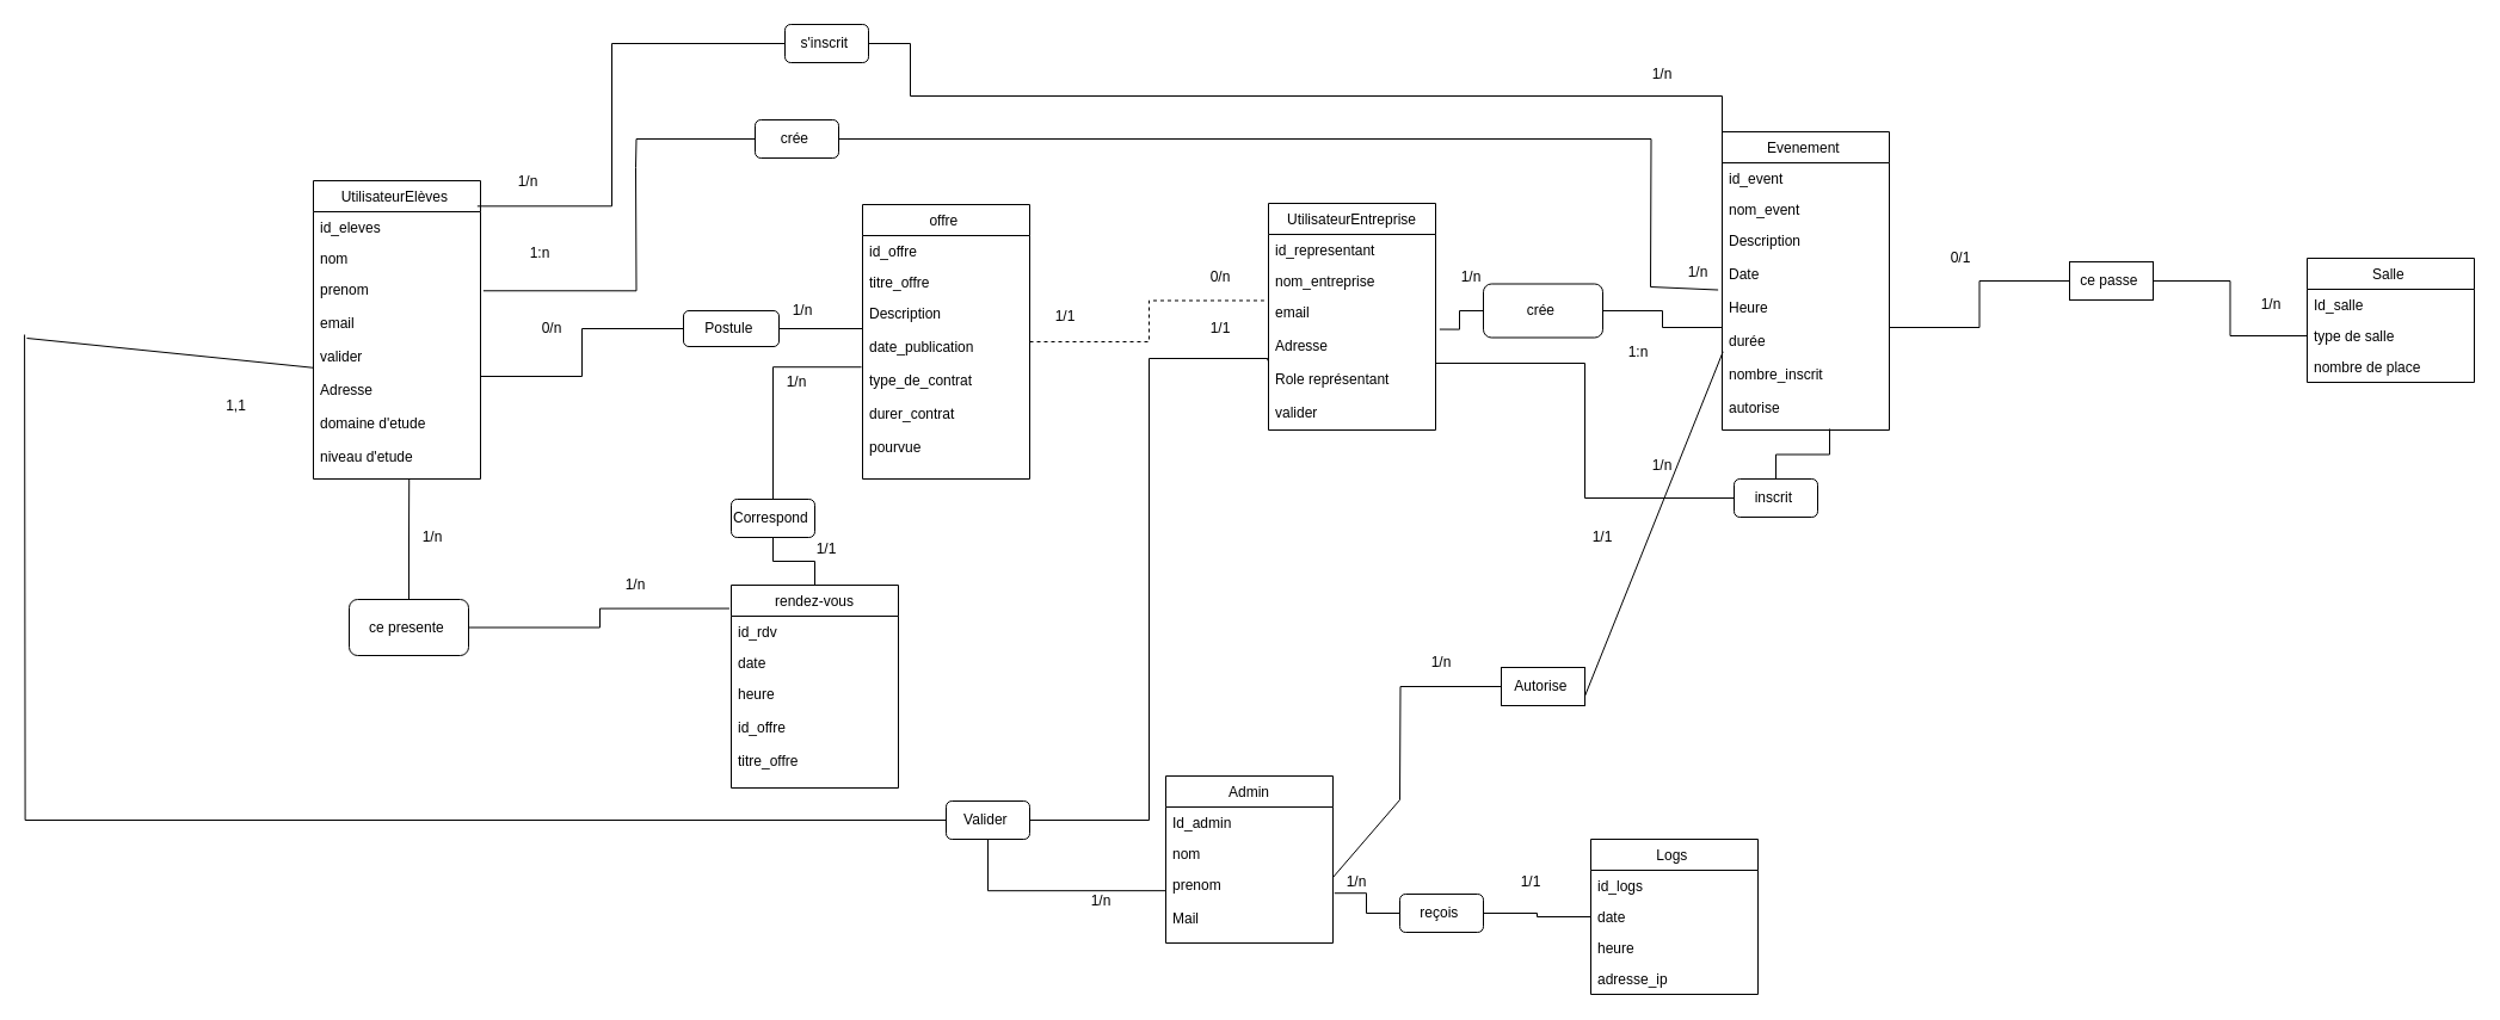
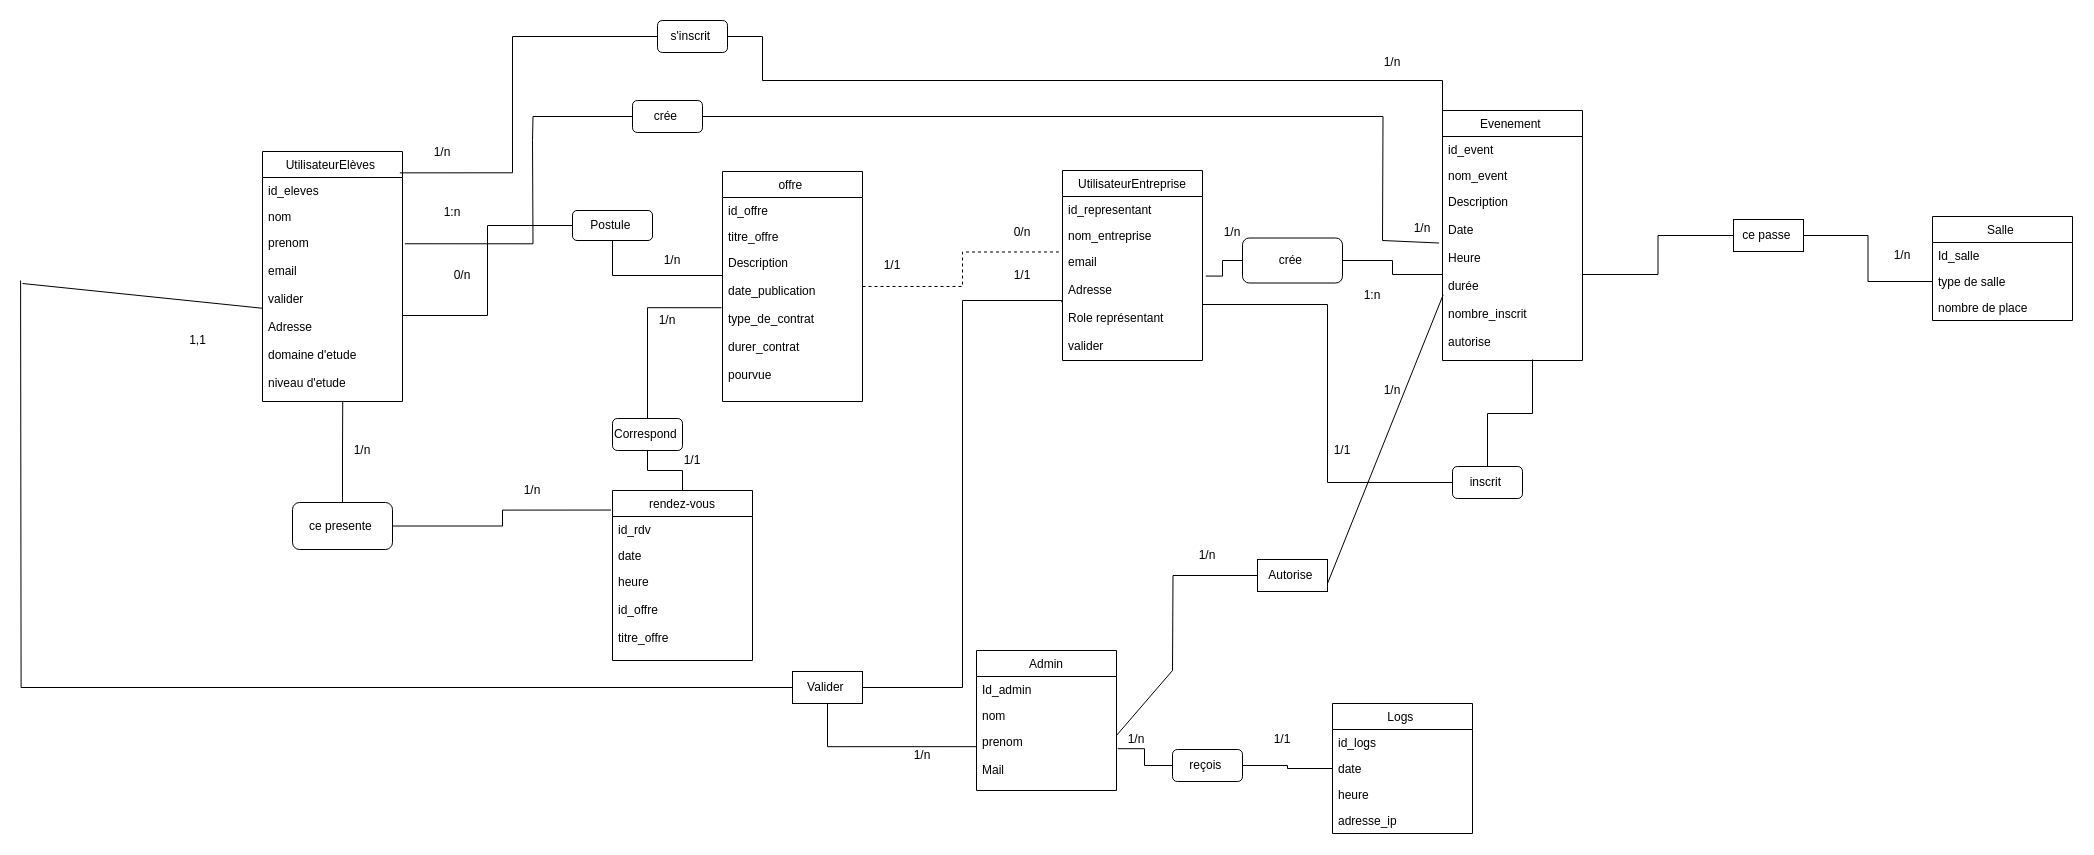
- <mxCell id="86" value="0/1" style="text;html=1;strokeColor=none;fillColor=none;align=center;verticalAlign=middle;whiteSpace=wrap;rounded=0;" parent="1" vertex="1"><mxGeometry x="1622" y="206" width="40" height="20" as="geometry" /></mxCell>
- <mxCell id="36" value="Postule&amp;nbsp;" style="rounded=1;whiteSpace=wrap;html=1;" parent="1" vertex="1"><mxGeometry x="572" y="260" width="80" height="30" as="geometry" /></mxCell>
+ <mxCell id="36" value="Postule&amp;nbsp;" style="rounded=1;whiteSpace=wrap;html=1;" parent="1" vertex="1"><mxGeometry x="572" y="210" width="80" height="30" as="geometry" /></mxCell>
- <mxCell id="95" value="inscrit&amp;nbsp;" style="rounded=1;whiteSpace=wrap;html=1;" parent="1" vertex="1"><mxGeometry x="1452" y="401" width="70" height="32" as="geometry" /></mxCell>
+ <mxCell id="95" value="inscrit&amp;nbsp;" style="rounded=1;whiteSpace=wrap;html=1;" parent="1" vertex="1"><mxGeometry x="1452" y="466" width="70" height="32" as="geometry" /></mxCell>
- <mxCell id="58" value="Valider&amp;nbsp;&lt;br&gt;" style="rounded=1;whiteSpace=wrap;html=1;" parent="1" vertex="1"><mxGeometry x="792" y="671" width="70" height="32" as="geometry" /></mxCell>
+ <mxCell id="58" value="Valider&amp;nbsp;&lt;br&gt;" style="whiteSpace=wrap;html=1;rounded=0;" parent="1" vertex="1"><mxGeometry x="792" y="671" width="70" height="32" as="geometry" /></mxCell>
